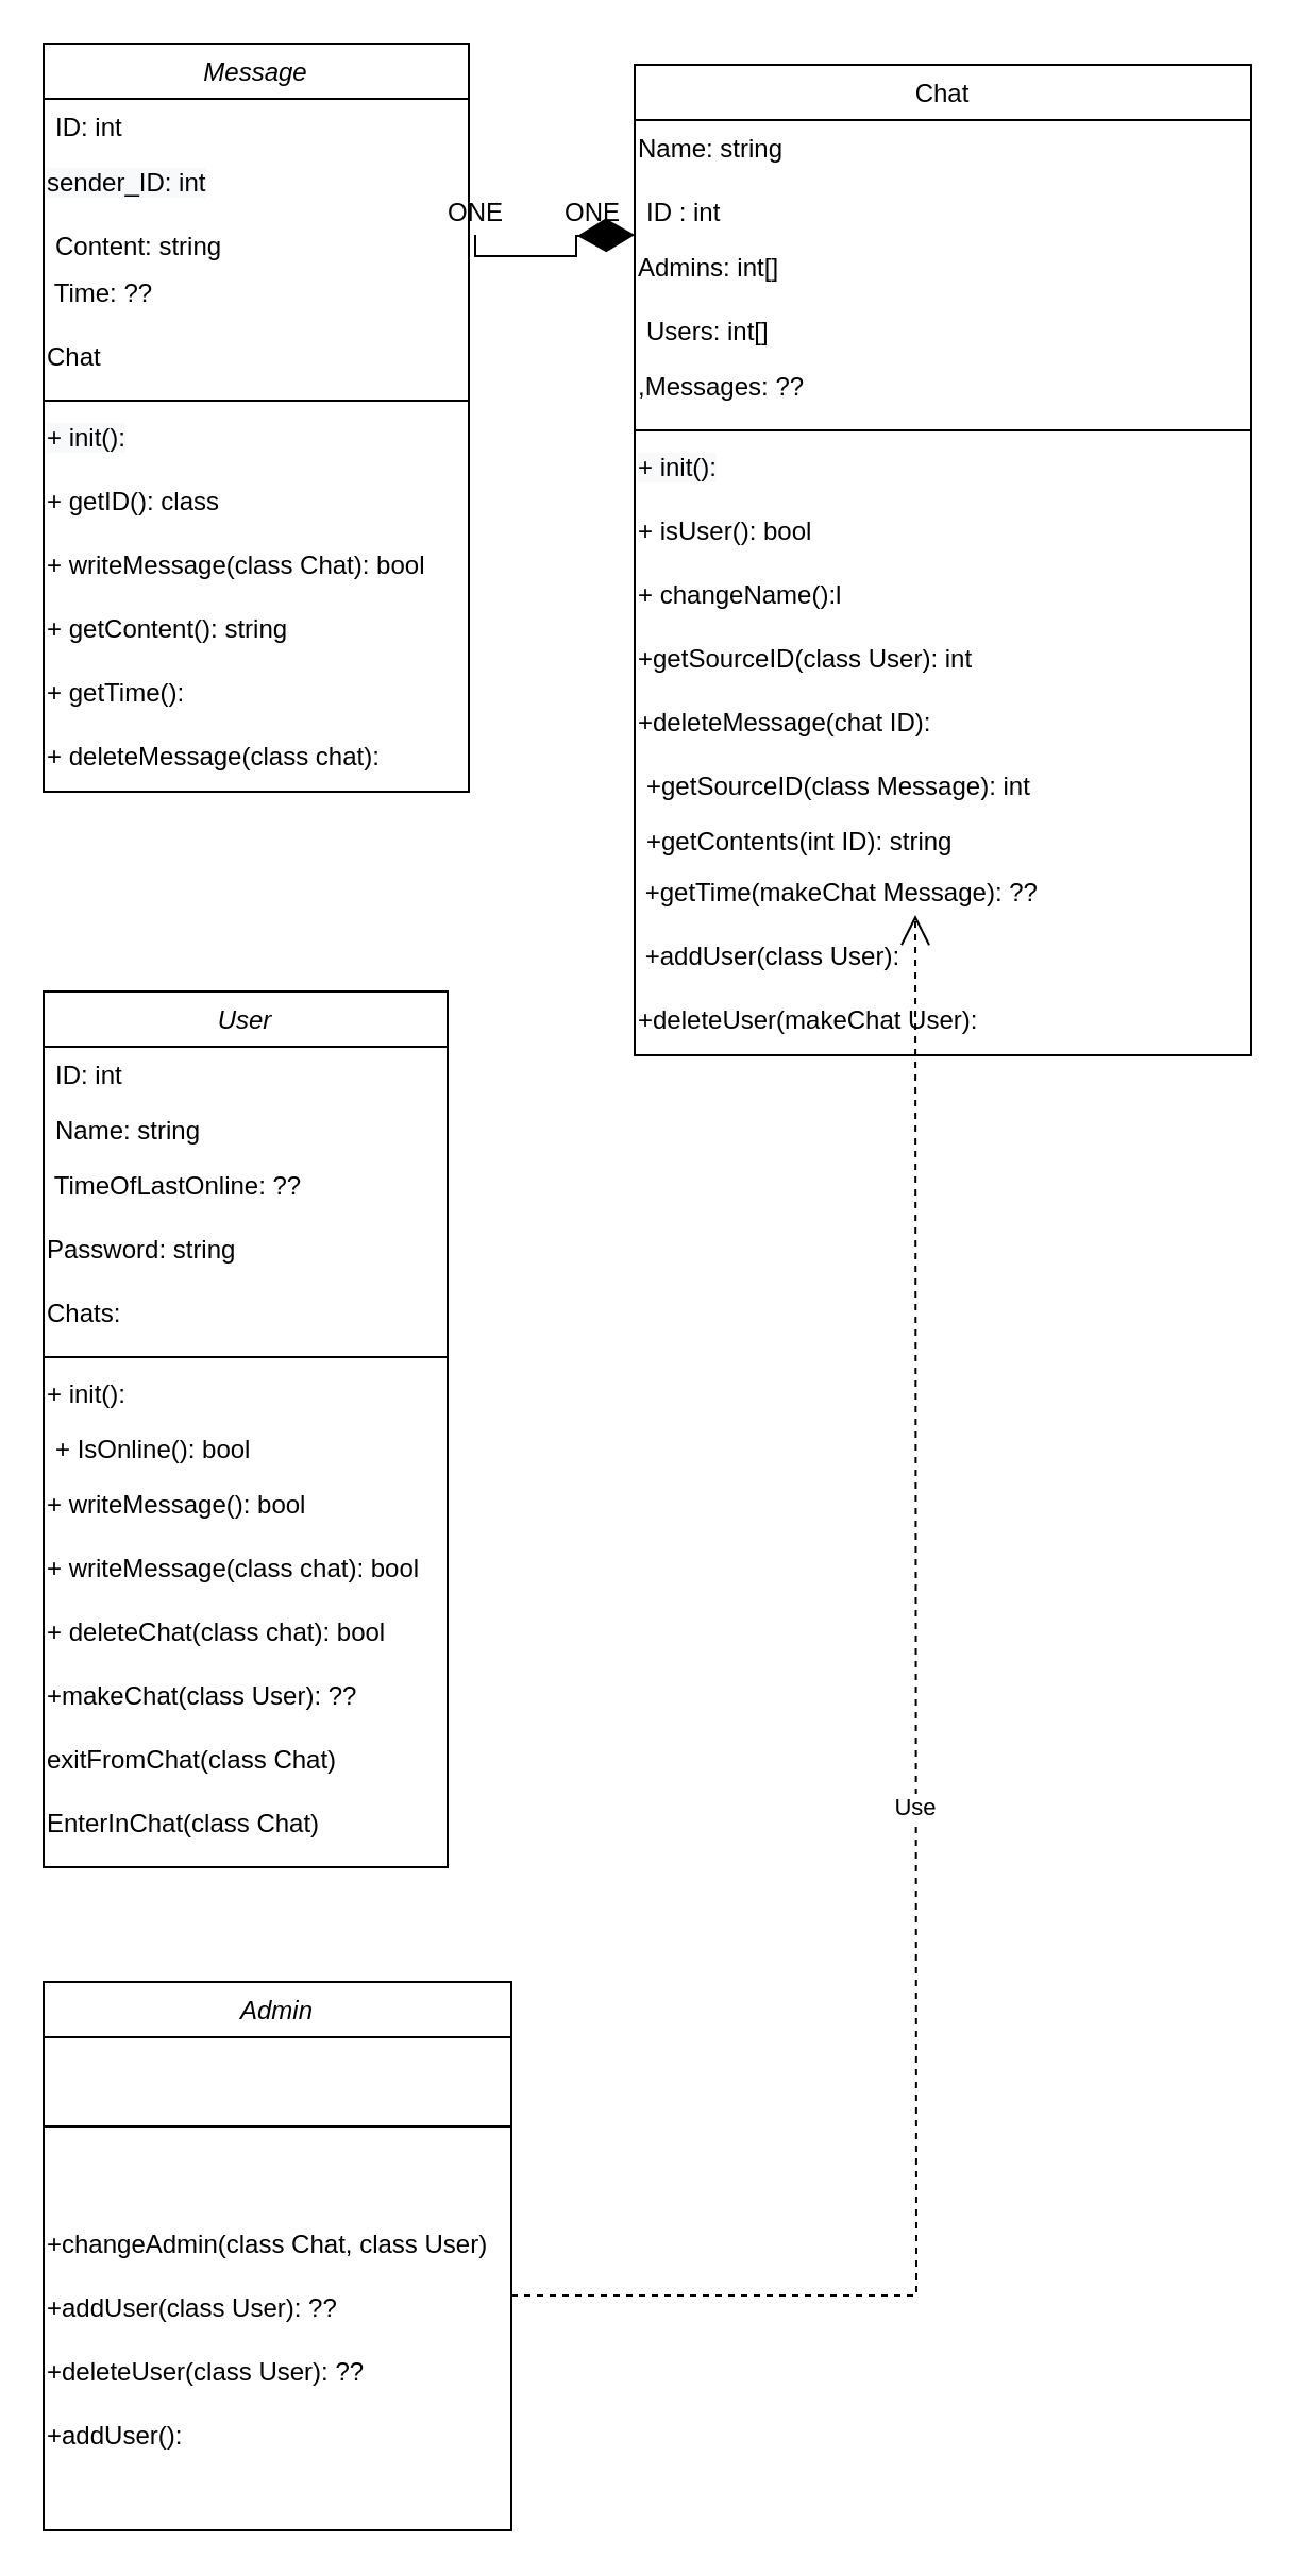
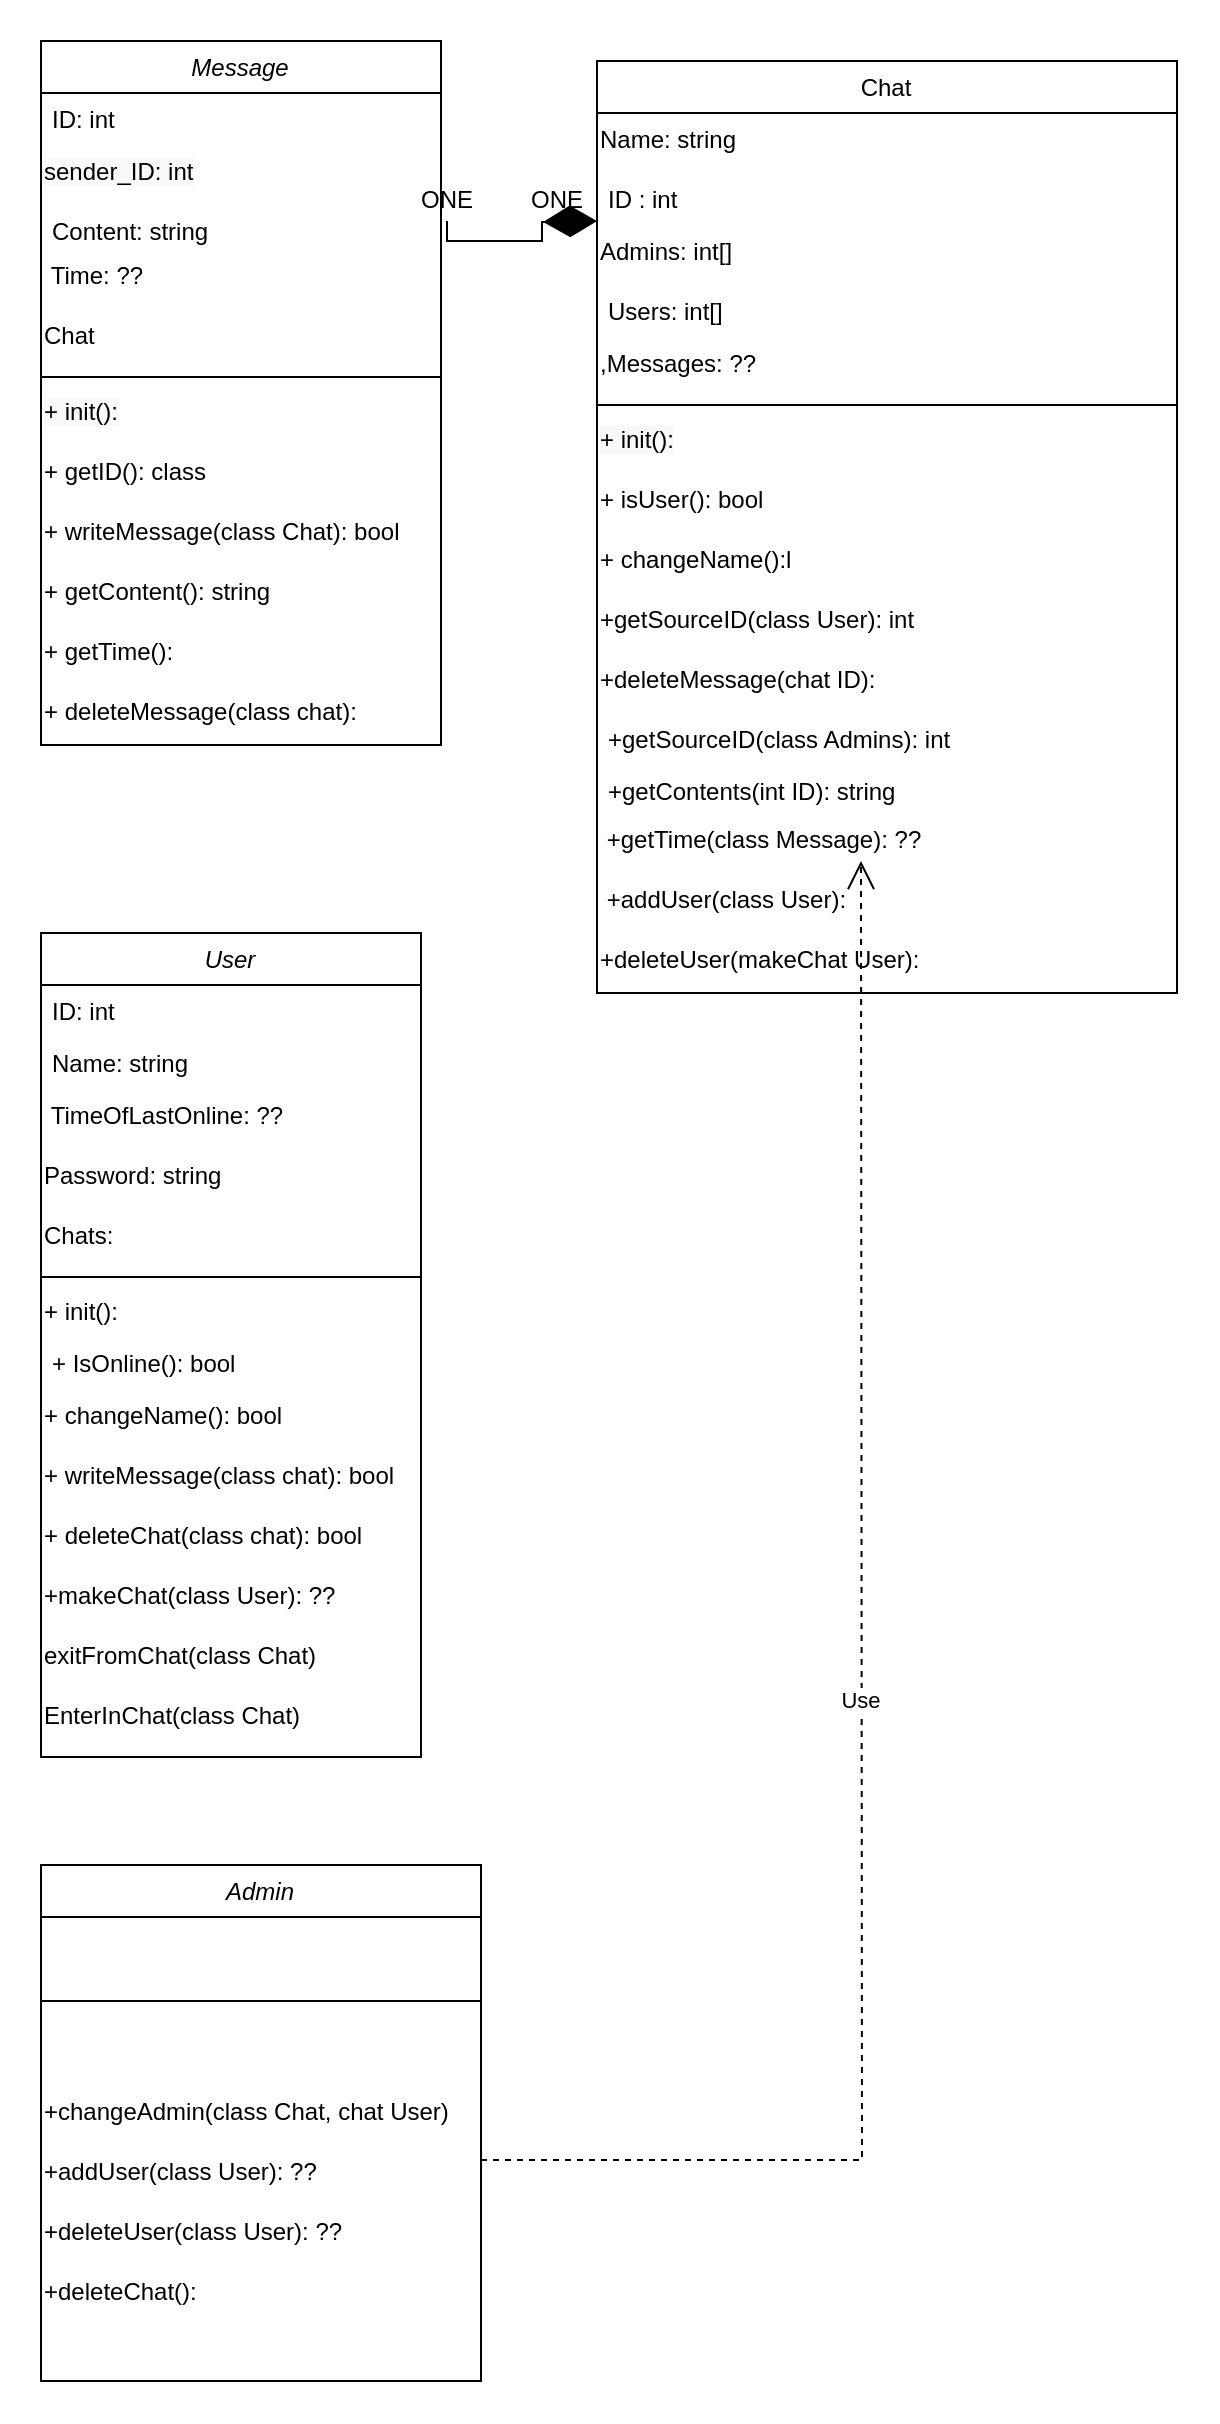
- <mxCell id="27" value="+getSourceID(class Message): int" style="text;align=left;verticalAlign=top;spacingLeft=4;spacingRight=4;overflow=hidden;rotatable=0;points=[[0,0.5],[1,0.5]];portConstraint=eastwest;" vertex="1" parent="15"><mxGeometry y="326" width="290" height="26" as="geometry" /></mxCell>
+ <mxCell id="27" value="+getSourceID(class Admins): int" style="text;align=left;verticalAlign=top;spacingLeft=4;spacingRight=4;overflow=hidden;rotatable=0;points=[[0,0.5],[1,0.5]];portConstraint=eastwest;" vertex="1" parent="15"><mxGeometry y="326" width="290" height="26" as="geometry" /></mxCell>
- <mxCell id="29" value="&amp;nbsp;+getTime(makeChat Message): ??" style="text;whiteSpace=wrap;html=1;" vertex="1" parent="15"><mxGeometry y="376" width="290" height="30" as="geometry" /></mxCell>
+ <mxCell id="29" value="&amp;nbsp;+getTime(class Message): ??" style="text;whiteSpace=wrap;html=1;" vertex="1" parent="15"><mxGeometry y="376" width="290" height="30" as="geometry" /></mxCell>
- <mxCell id="42" value="+ writeMessage(): bool" style="text;whiteSpace=wrap;html=1;" vertex="1" parent="33"><mxGeometry y="228" width="190" height="30" as="geometry" /></mxCell>
+ <mxCell id="42" value="+ changeName(): bool" style="text;whiteSpace=wrap;html=1;" vertex="1" parent="33"><mxGeometry y="228" width="190" height="30" as="geometry" /></mxCell>
- <mxCell id="52" value="+changeAdmin(class Chat, class User)" style="text;whiteSpace=wrap;html=1;" vertex="1" parent="50"><mxGeometry y="110" width="220" height="30" as="geometry" /></mxCell>
+ <mxCell id="52" value="+changeAdmin(class Chat, chat User)" style="text;whiteSpace=wrap;html=1;" vertex="1" parent="50"><mxGeometry y="110" width="220" height="30" as="geometry" /></mxCell>
- <mxCell id="55" value="+addUser():&amp;nbsp;" style="text;whiteSpace=wrap;html=1;" vertex="1" parent="50"><mxGeometry y="200" width="220" height="30" as="geometry" /></mxCell>
+ <mxCell id="55" value="+deleteChat():&amp;nbsp;" style="text;whiteSpace=wrap;html=1;" vertex="1" parent="50"><mxGeometry y="200" width="220" height="30" as="geometry" /></mxCell>
